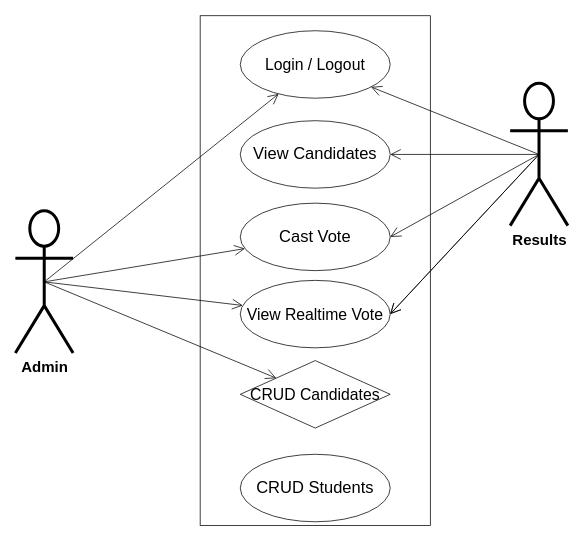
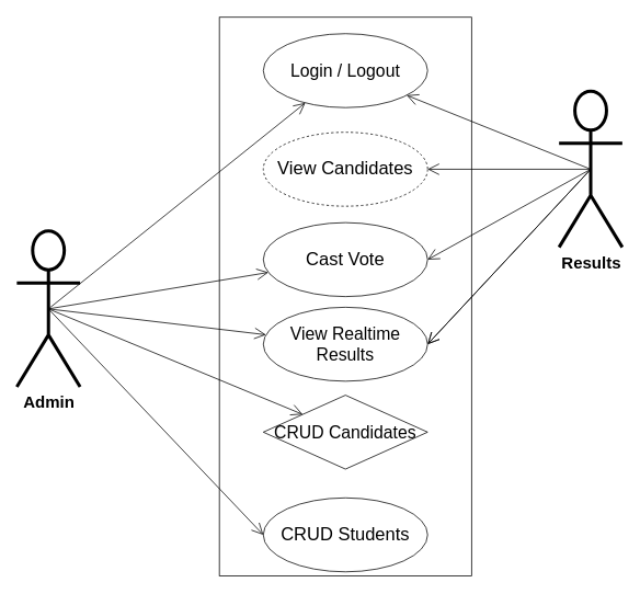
- <mxCell id="7" value="&lt;span style=&quot;font-size: 22px&quot;&gt;View Candidates&lt;/span&gt;" style="ellipse;whiteSpace=wrap;html=1;" parent="1" vertex="1"><mxGeometry x="320" y="160" width="200" height="90" as="geometry" /></mxCell>
+ <mxCell id="7" value="&lt;span style=&quot;font-size: 22px&quot;&gt;View Candidates&lt;/span&gt;" style="ellipse;whiteSpace=wrap;html=1;dashed=1;" parent="1" vertex="1"><mxGeometry x="320" y="160" width="200" height="90" as="geometry" /></mxCell>
- <mxCell id="6" value="&lt;font style=&quot;font-size: 21px&quot;&gt;View Realtime Vote&lt;/font&gt;" style="ellipse;whiteSpace=wrap;html=1;" parent="1" vertex="1"><mxGeometry x="320" y="373" width="200" height="90" as="geometry" /></mxCell>
+ <mxCell id="6" value="&lt;font style=&quot;font-size: 21px&quot;&gt;View Realtime Results&lt;/font&gt;" style="ellipse;whiteSpace=wrap;html=1;" parent="1" vertex="1"><mxGeometry x="320" y="373" width="200" height="90" as="geometry" /></mxCell>
+ <mxCell id="15" value="" style="endArrow=open;endFill=1;endSize=12;html=1;exitX=0.5;exitY=0.5;exitDx=0;exitDy=0;exitPerimeter=0;entryX=0;entryY=0.5;entryDx=0;entryDy=0;" parent="1" source="3" target="14" edge="1"><mxGeometry width="160" relative="1" as="geometry"><mxPoint x="50" y="370" as="sourcePoint" /><mxPoint x="330.031" y="366.127" as="targetPoint" /></mxGeometry></mxCell>
